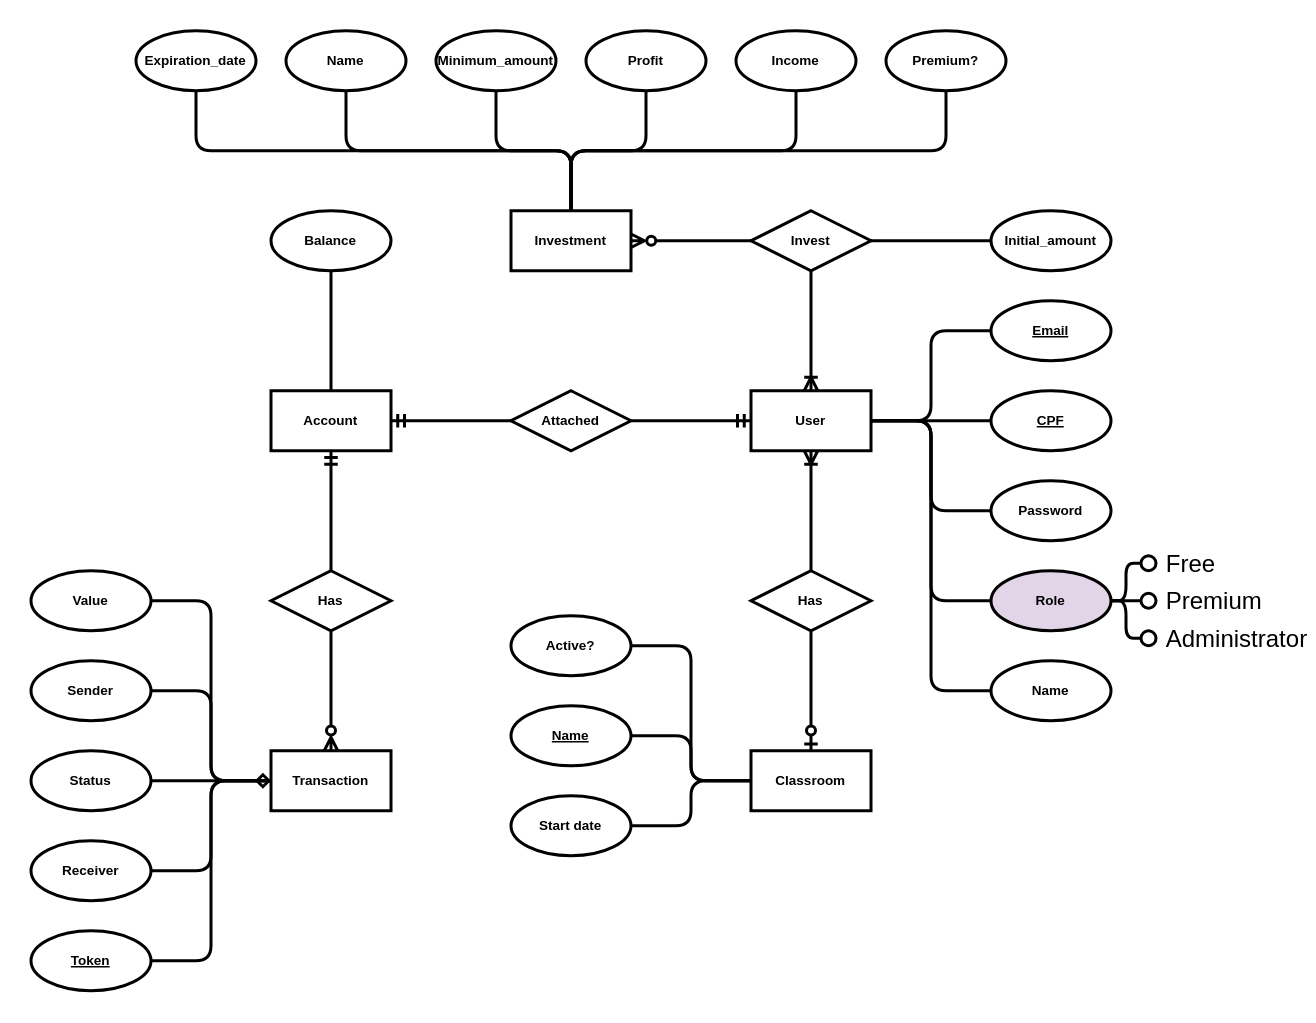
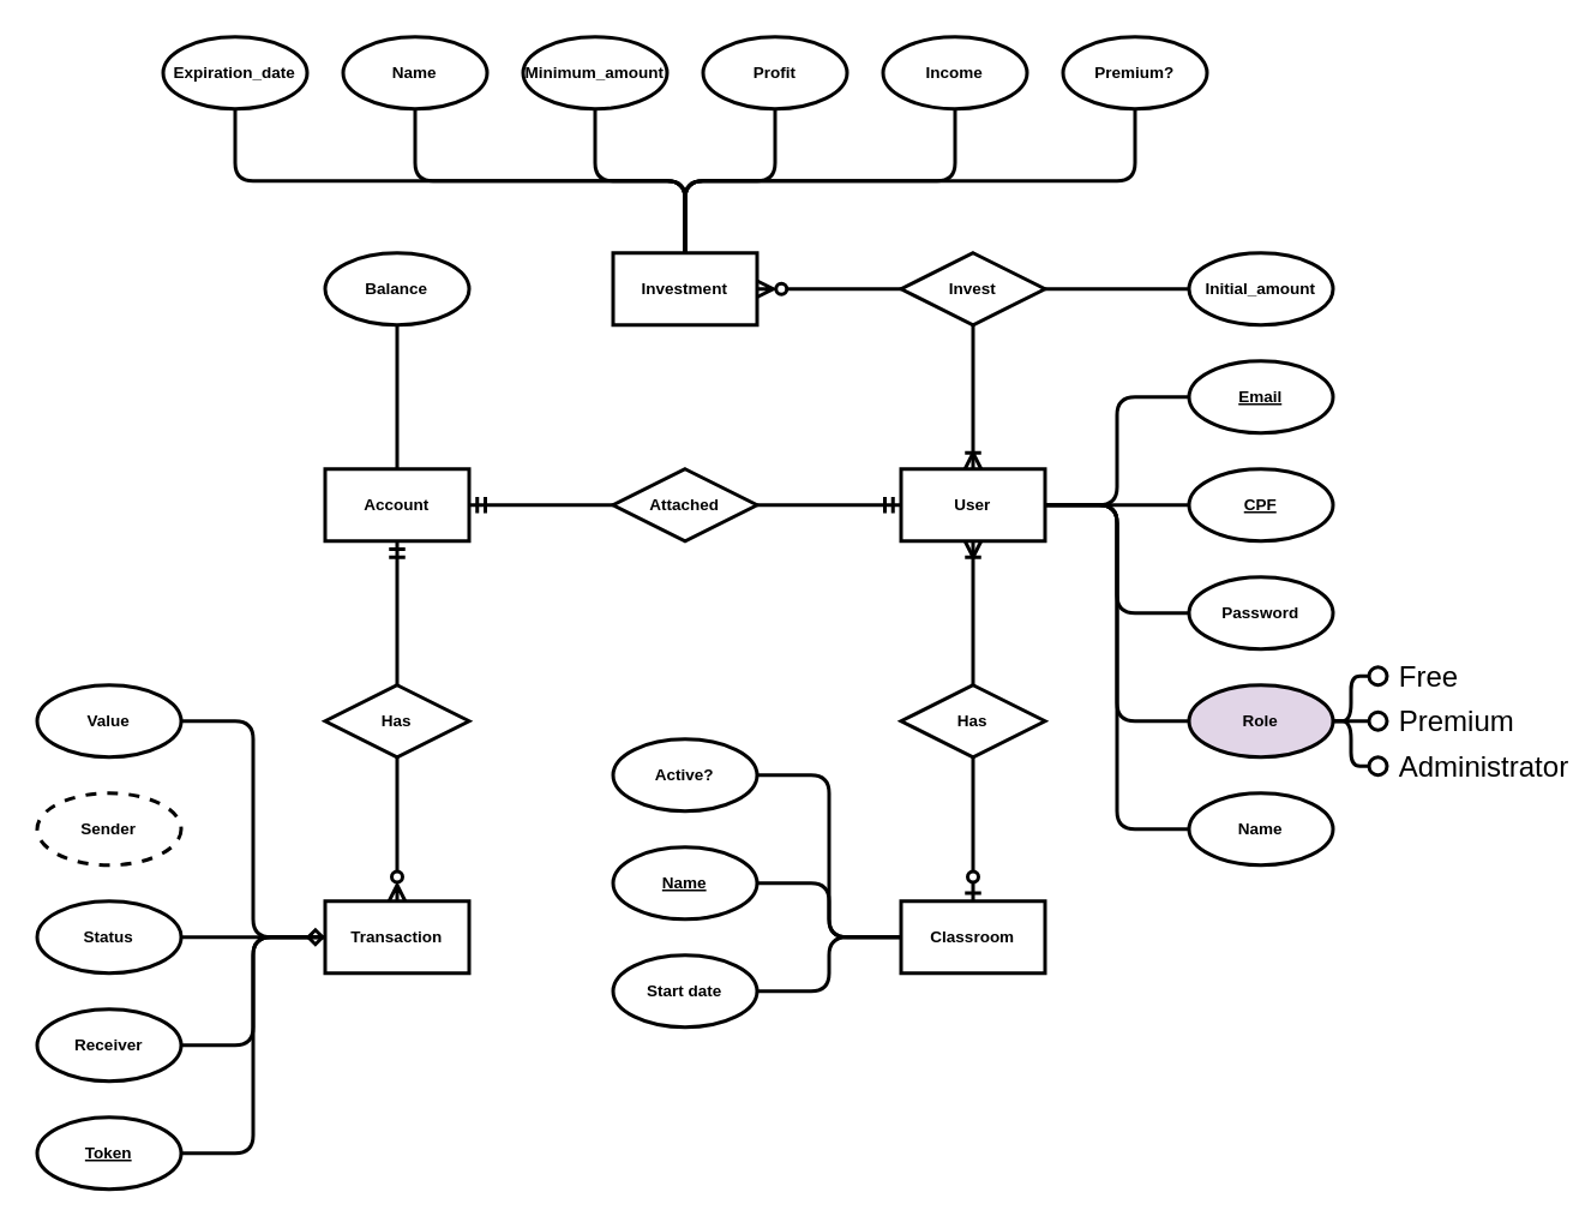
- <mxCell id="36" value="Sender" style="ellipse;whiteSpace=wrap;html=1;strokeWidth=2;fontStyle=1;labelBackgroundColor=none;labelBorderColor=none;spacingLeft=0;spacingTop=0;spacing=0;fontSize=9;" parent="1" vertex="1"><mxGeometry x="20" y="440" width="80" height="40" as="geometry" /></mxCell>
+ <mxCell id="36" value="Sender" style="ellipse;whiteSpace=wrap;html=1;strokeWidth=2;fontStyle=1;labelBackgroundColor=none;labelBorderColor=none;spacingLeft=0;spacingTop=0;spacing=0;fontSize=9;dashed=1;" parent="1" vertex="1"><mxGeometry x="20" y="440" width="80" height="40" as="geometry" /></mxCell>
- <mxCell id="59" value="" style="endArrow=none;html=1;rounded=1;strokeWidth=2;edgeStyle=orthogonalEdgeStyle;endFill=0;jumpStyle=none;fontStyle=1;labelBackgroundColor=none;labelBorderColor=none;spacingLeft=0;spacingTop=0;spacing=0;fontSize=9;exitX=1;exitY=0.5;exitDx=0;exitDy=0;entryX=0;entryY=0.5;entryDx=0;entryDy=0;" parent="1" source="36" target="30" edge="1"><mxGeometry width="50" height="50" relative="1" as="geometry"><mxPoint x="110" y="459.86" as="sourcePoint" /><mxPoint x="190" y="459.86" as="targetPoint" /><Array as="points"><mxPoint x="140" y="460" /><mxPoint x="140" y="520" /></Array></mxGeometry></mxCell>
